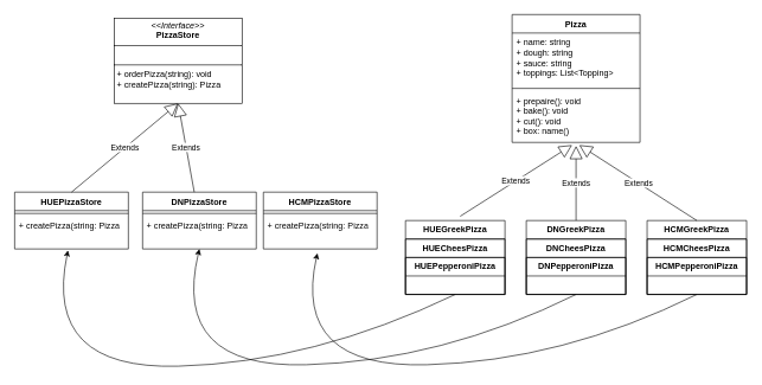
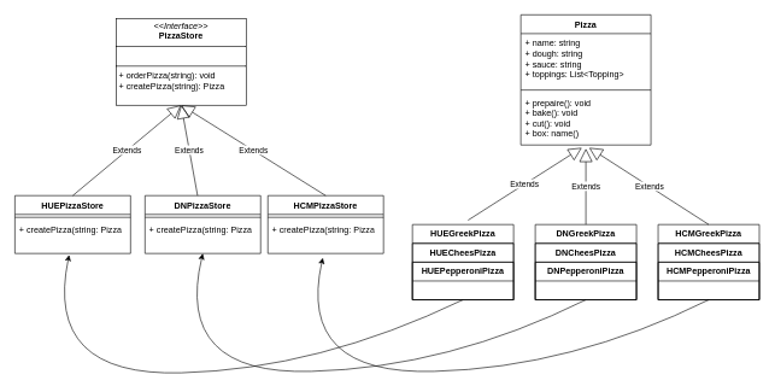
+ <mxCell id="24" value="Extends" style="endArrow=block;endSize=16;endFill=0;html=1;rounded=0;exitX=0.5;exitY=0;exitDx=0;exitDy=0;entryX=0.5;entryY=1;entryDx=0;entryDy=0;" edge="1" parent="1" source="19" target="15"><mxGeometry width="160" relative="1" as="geometry"><mxPoint x="302" y="290" as="sourcePoint" /><mxPoint x="320" y="190" as="targetPoint" /></mxGeometry></mxCell>
